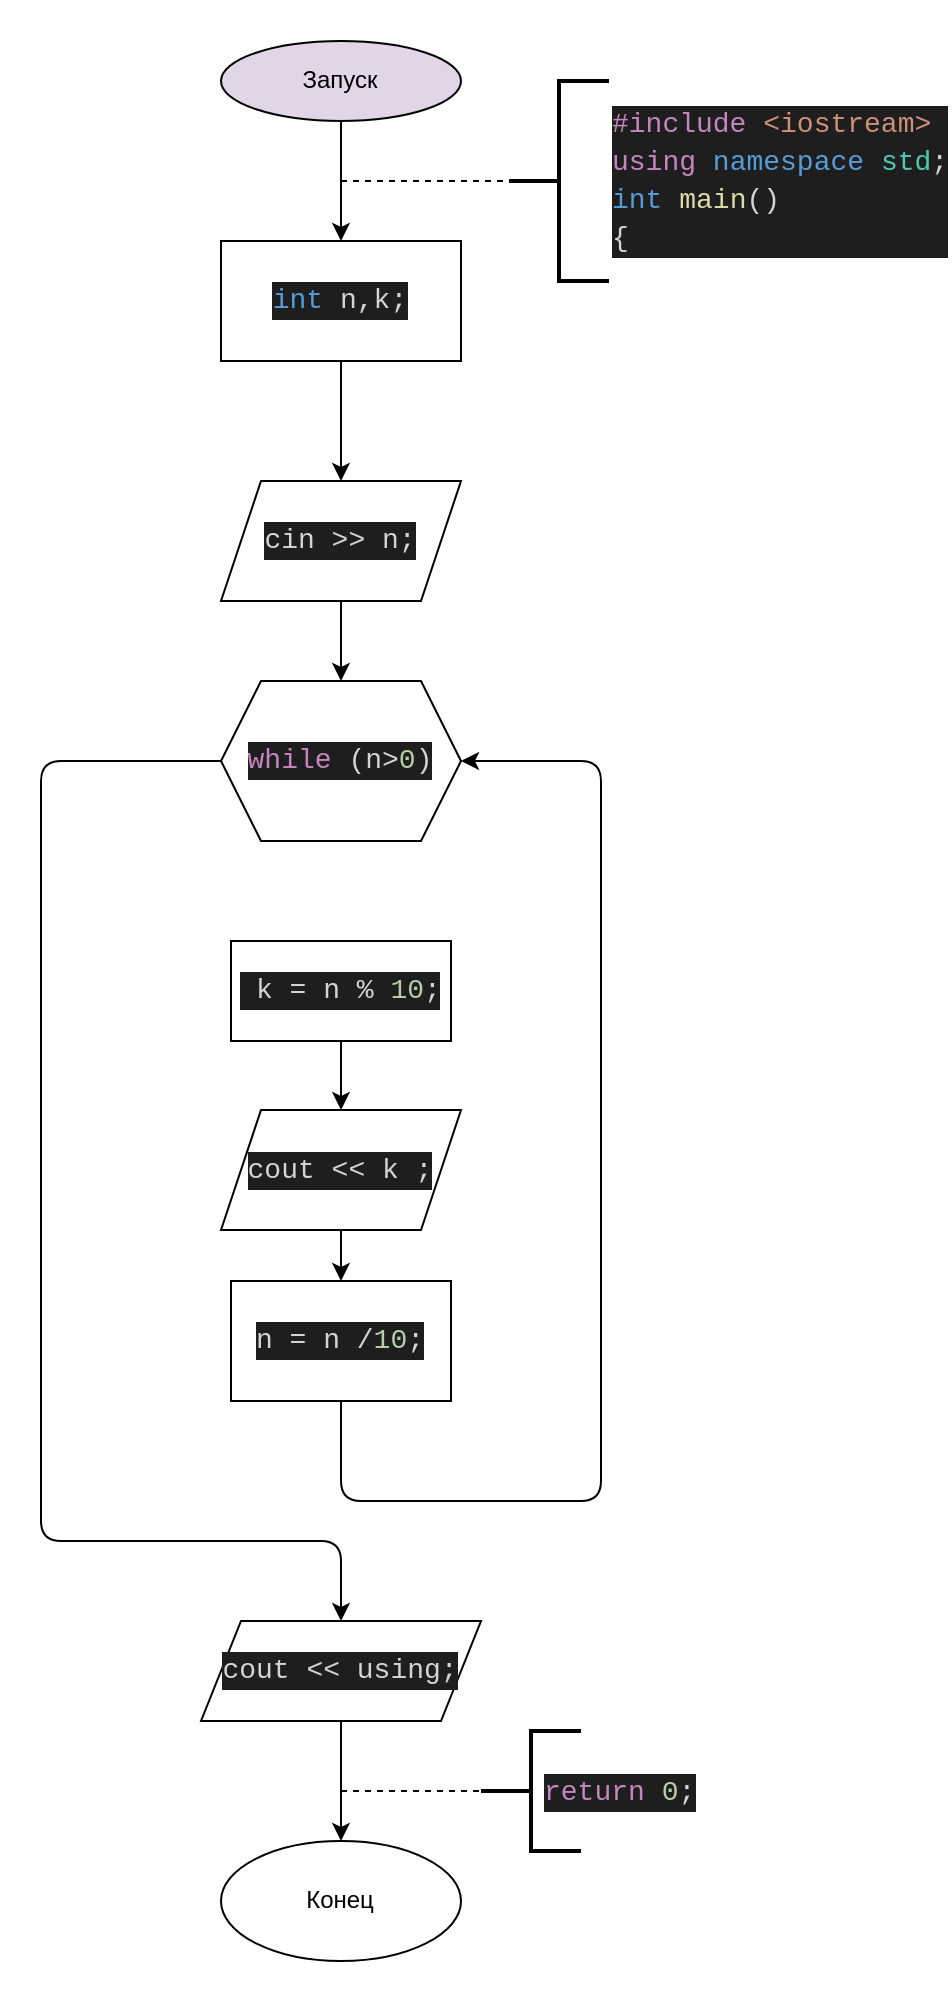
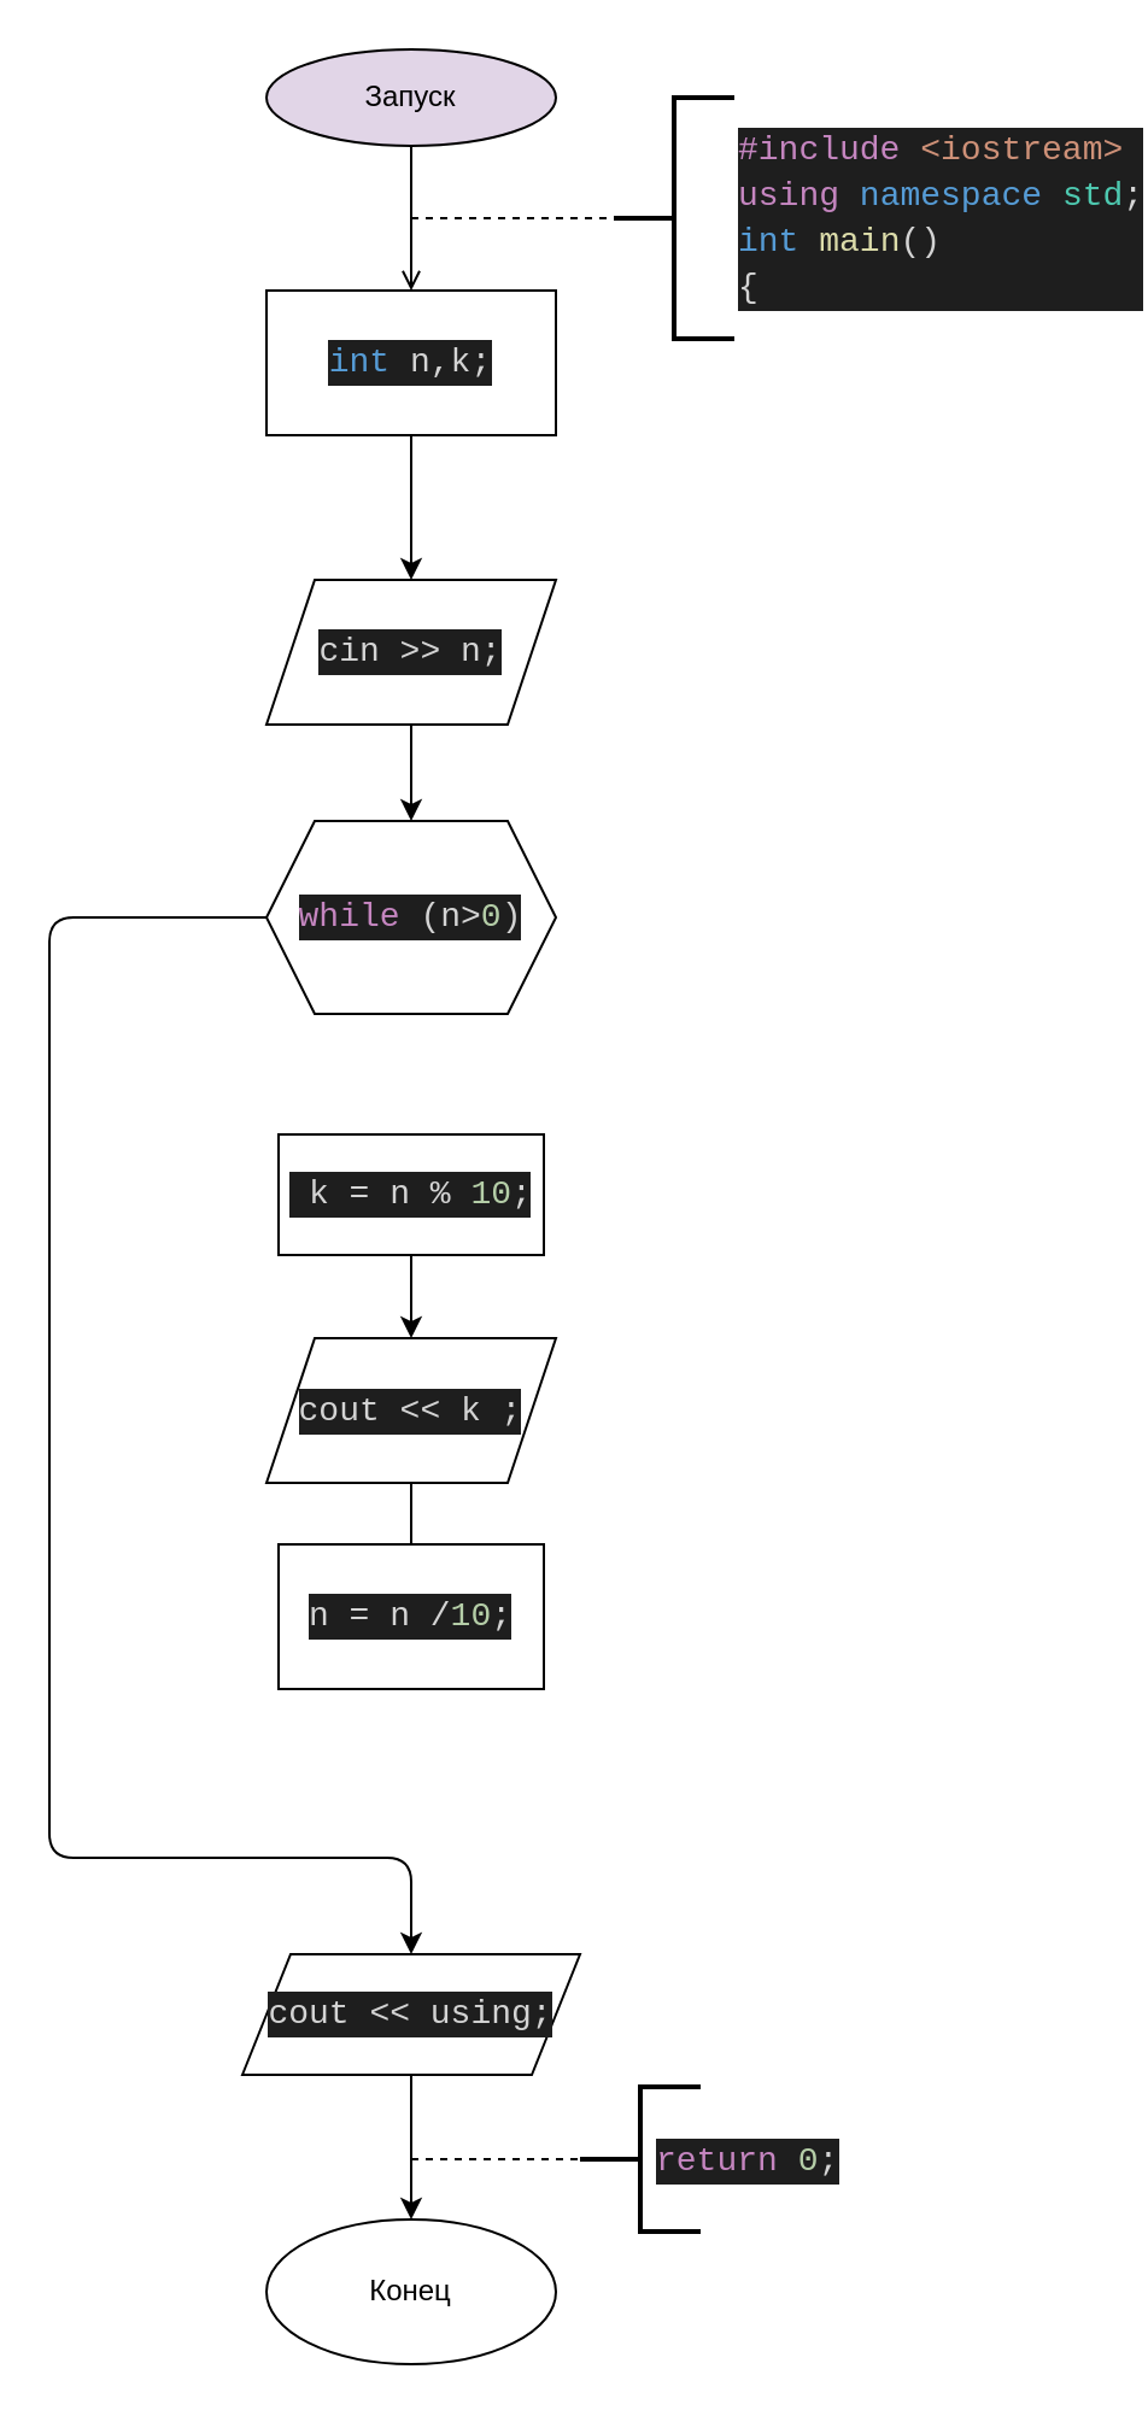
- <mxCell id="2" value="" style="edgeStyle=none;html=1;" edge="1" parent="1" source="3" target="5"><mxGeometry relative="1" as="geometry" /></mxCell>
+ <mxCell id="2" value="" style="edgeStyle=none;html=1;endArrow=open;" edge="1" parent="1" source="3" target="5"><mxGeometry relative="1" as="geometry" /></mxCell>
- <mxCell id="16" style="edgeStyle=none;html=1;entryX=1;entryY=0.5;entryDx=0;entryDy=0;" edge="1" parent="1" source="17" target="11"><mxGeometry relative="1" as="geometry"><Array as="points"><mxPoint x="170" y="750" /><mxPoint x="300" y="750" /><mxPoint x="300" y="380" /></Array></mxGeometry></mxCell>
- <mxCell id="14" value="" style="edgeStyle=none;html=1;" edge="1" parent="1" source="15" target="17"><mxGeometry relative="1" as="geometry" /></mxCell>
+ <mxCell id="14" value="" style="edgeStyle=none;html=1;endArrow=none;" edge="1" parent="1" source="15" target="17"><mxGeometry relative="1" as="geometry" /></mxCell>
